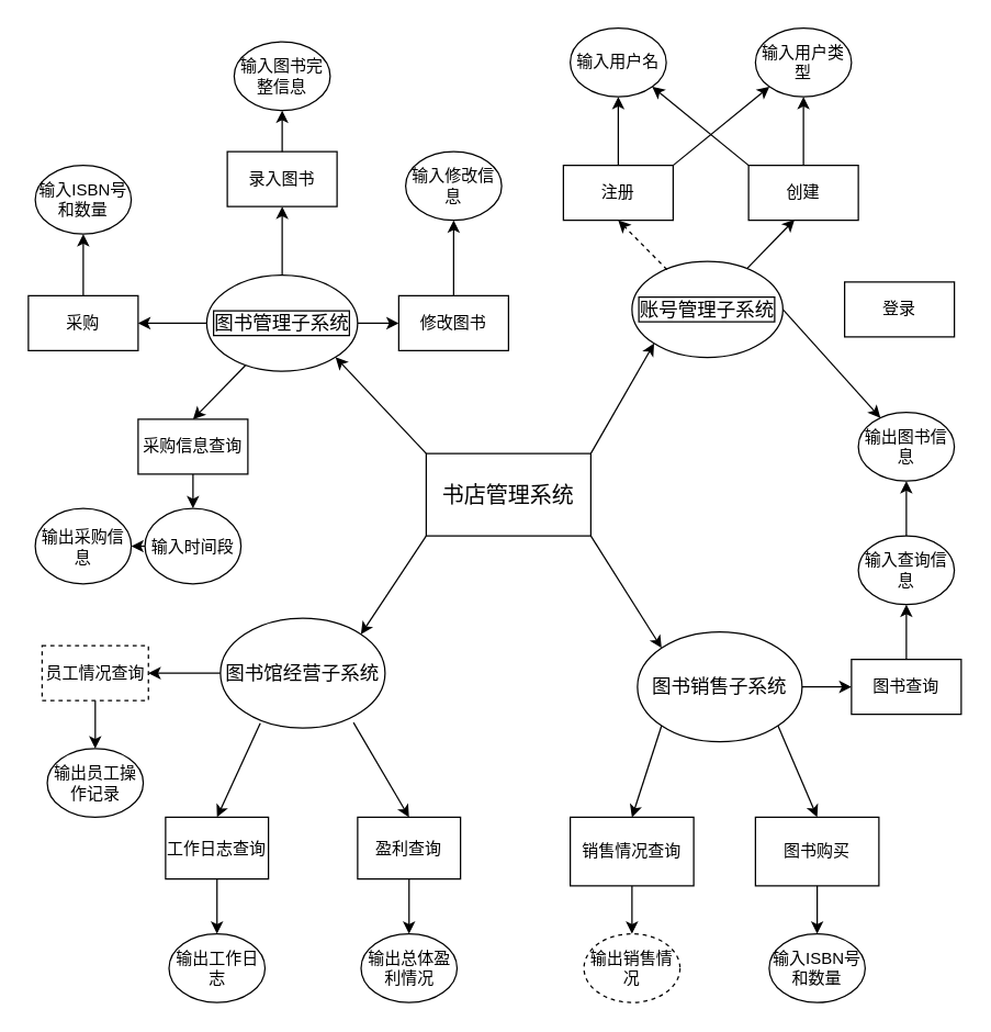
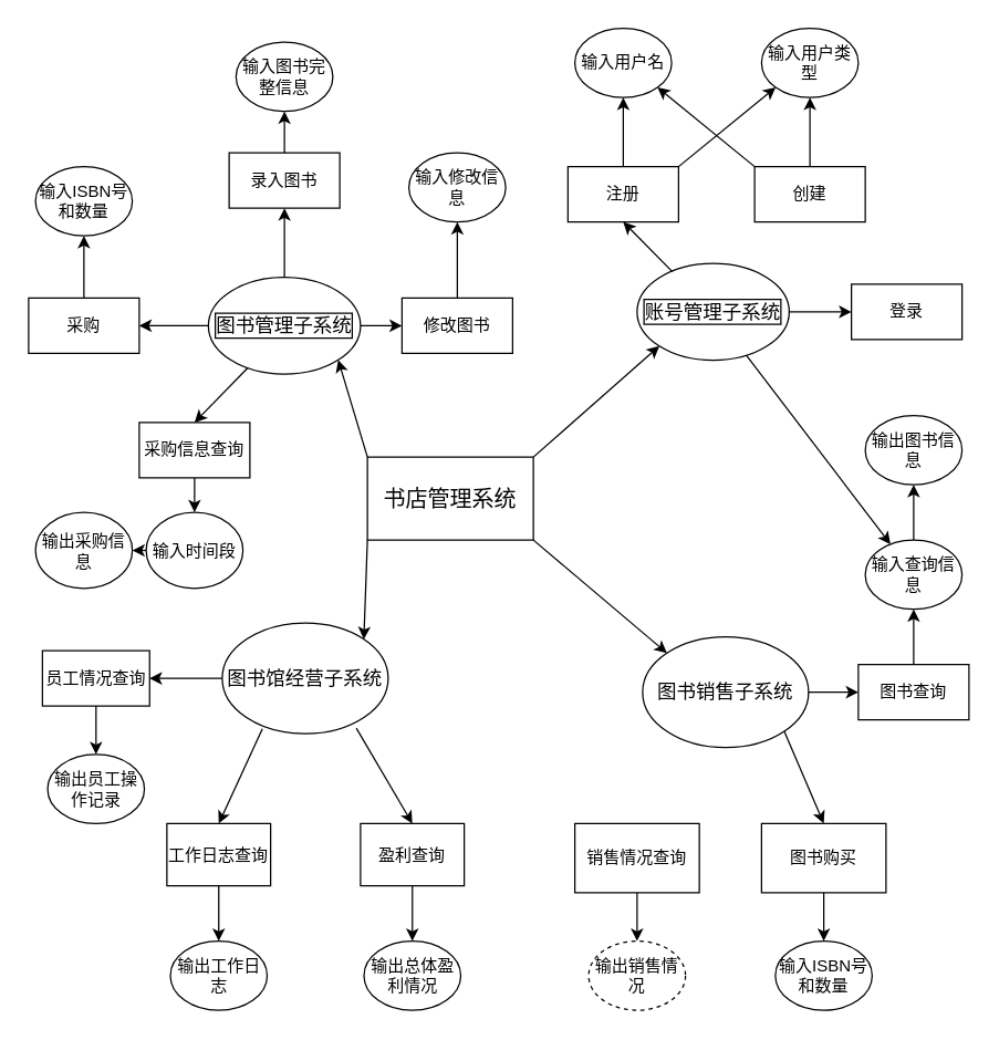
- <mxCell id="40" value="" style="endArrow=classic;html=1;rounded=0;entryX=0.419;entryY=0.988;entryDx=0;entryDy=0;entryPerimeter=0;" edge="1" parent="1" source="3" target="39"><mxGeometry width="50" height="50" relative="1" as="geometry"><mxPoint x="410" y="210" as="sourcePoint" /><mxPoint x="460" y="160" as="targetPoint" /></mxGeometry></mxCell>
+ <mxCell id="40" value="" style="endArrow=classic;html=1;rounded=0;" edge="1" parent="1" source="3" target="24"><mxGeometry width="50" height="50" relative="1" as="geometry"><mxPoint x="410" y="210" as="sourcePoint" /><mxPoint x="460" y="160" as="targetPoint" /></mxGeometry></mxCell>
- <mxCell id="5" value="" style="endArrow=classic;html=1;rounded=0;entryX=0.5;entryY=1;entryDx=0;entryDy=0;exitX=0.232;exitY=0.086;exitDx=0;exitDy=0;exitPerimeter=0;dashed=1;" edge="1" parent="1" source="3" target="6"><mxGeometry width="50" height="50" relative="1" as="geometry"><mxPoint x="486" y="190" as="sourcePoint" /><mxPoint x="490" y="90" as="targetPoint" /></mxGeometry></mxCell>
+ <mxCell id="5" value="" style="endArrow=classic;html=1;rounded=0;entryX=0.5;entryY=1;entryDx=0;entryDy=0;exitX=0.232;exitY=0.086;exitDx=0;exitDy=0;exitPerimeter=0;" edge="1" parent="1" source="3" target="6"><mxGeometry width="50" height="50" relative="1" as="geometry"><mxPoint x="486" y="190" as="sourcePoint" /><mxPoint x="490" y="90" as="targetPoint" /></mxGeometry></mxCell>
- <mxCell id="7" value="" style="endArrow=classic;html=1;rounded=0;exitX=1;exitY=0.5;exitDx=0;exitDy=0;" edge="1" parent="1" source="3" target="25"><mxGeometry width="50" height="50" relative="1" as="geometry"><mxPoint x="410" y="80" as="sourcePoint" /><mxPoint x="680" y="180" as="targetPoint" /></mxGeometry></mxCell>
+ <mxCell id="7" value="" style="endArrow=classic;html=1;rounded=0;exitX=1;exitY=0.5;exitDx=0;exitDy=0;entryX=0;entryY=0.5;entryDx=0;entryDy=0;" edge="1" parent="1" source="3" target="8"><mxGeometry width="50" height="50" relative="1" as="geometry"><mxPoint x="410" y="80" as="sourcePoint" /><mxPoint x="680" y="180" as="targetPoint" /></mxGeometry></mxCell>
- <mxCell id="4" value="&lt;font style=&quot;font-size: 16px;&quot;&gt;书店管理系统&lt;/font&gt;" style="rounded=0;whiteSpace=wrap;html=1;fontColor=#030303;" vertex="1" parent="1"><mxGeometry x="310" y="330" width="120" height="60" as="geometry" /></mxCell>
+ <mxCell id="4" value="&lt;font style=&quot;font-size: 16px;&quot;&gt;书店管理系统&lt;/font&gt;" style="rounded=0;whiteSpace=wrap;html=1;fontColor=#030303;" vertex="1" parent="1"><mxGeometry x="265" y="330" width="120" height="60" as="geometry" /></mxCell>
- <mxCell id="63" value="员工情况查询" style="rounded=0;whiteSpace=wrap;html=1;dashed=1;" vertex="1" parent="1"><mxGeometry x="30" y="470" width="77.5" height="40" as="geometry" /></mxCell>
+ <mxCell id="63" value="员工情况查询" style="rounded=0;whiteSpace=wrap;html=1;" vertex="1" parent="1"><mxGeometry x="30" y="470" width="77.5" height="40" as="geometry" /></mxCell>
- <mxCell id="45" value="" style="endArrow=classic;html=1;rounded=0;exitX=0;exitY=1;exitDx=0;exitDy=0;entryX=0.5;entryY=0;entryDx=0;entryDy=0;" edge="1" parent="1" source="19" target="44"><mxGeometry width="50" height="50" relative="1" as="geometry"><mxPoint x="410" y="510" as="sourcePoint" /><mxPoint x="460" y="460" as="targetPoint" /></mxGeometry></mxCell>
